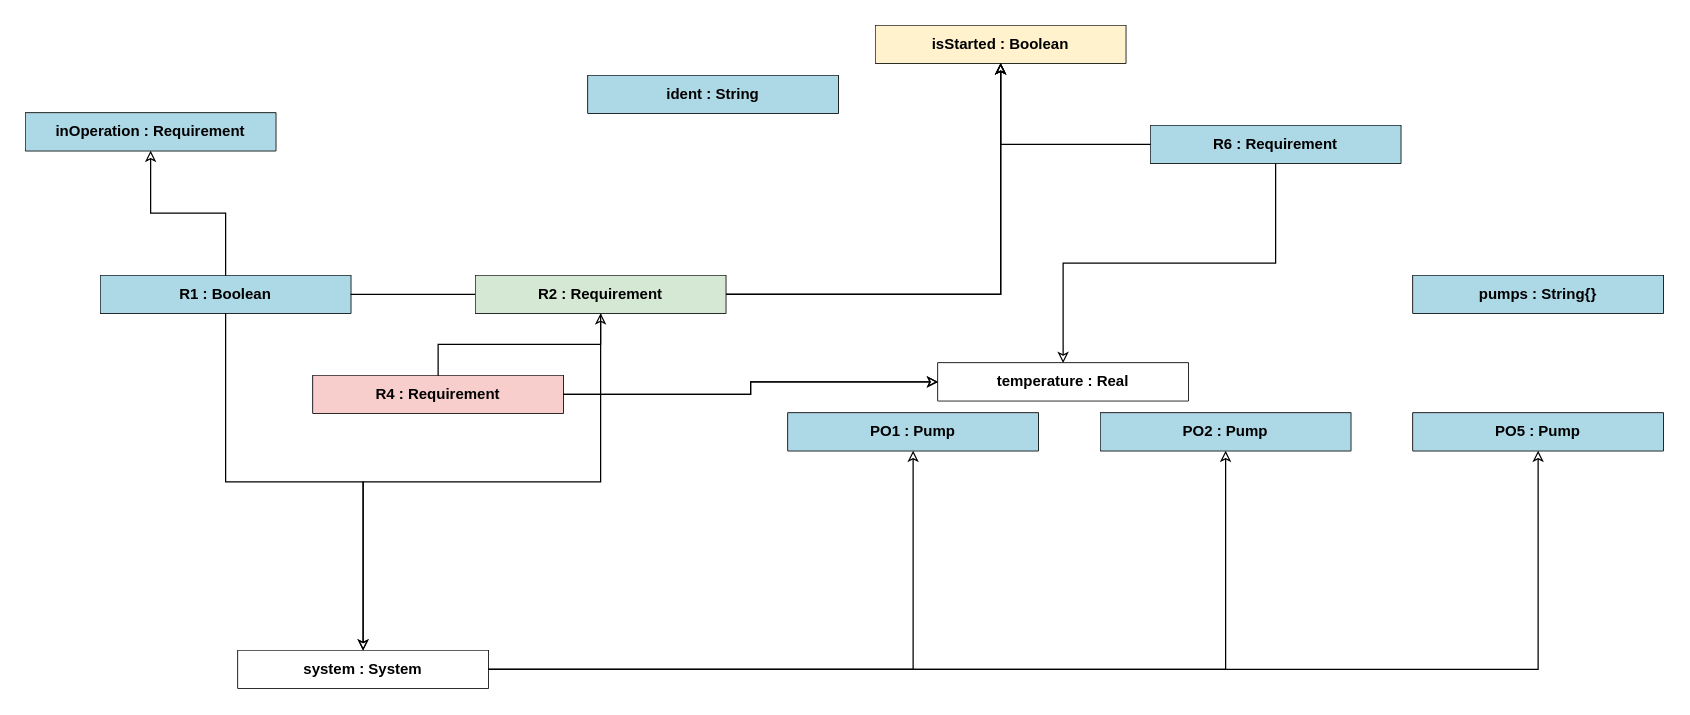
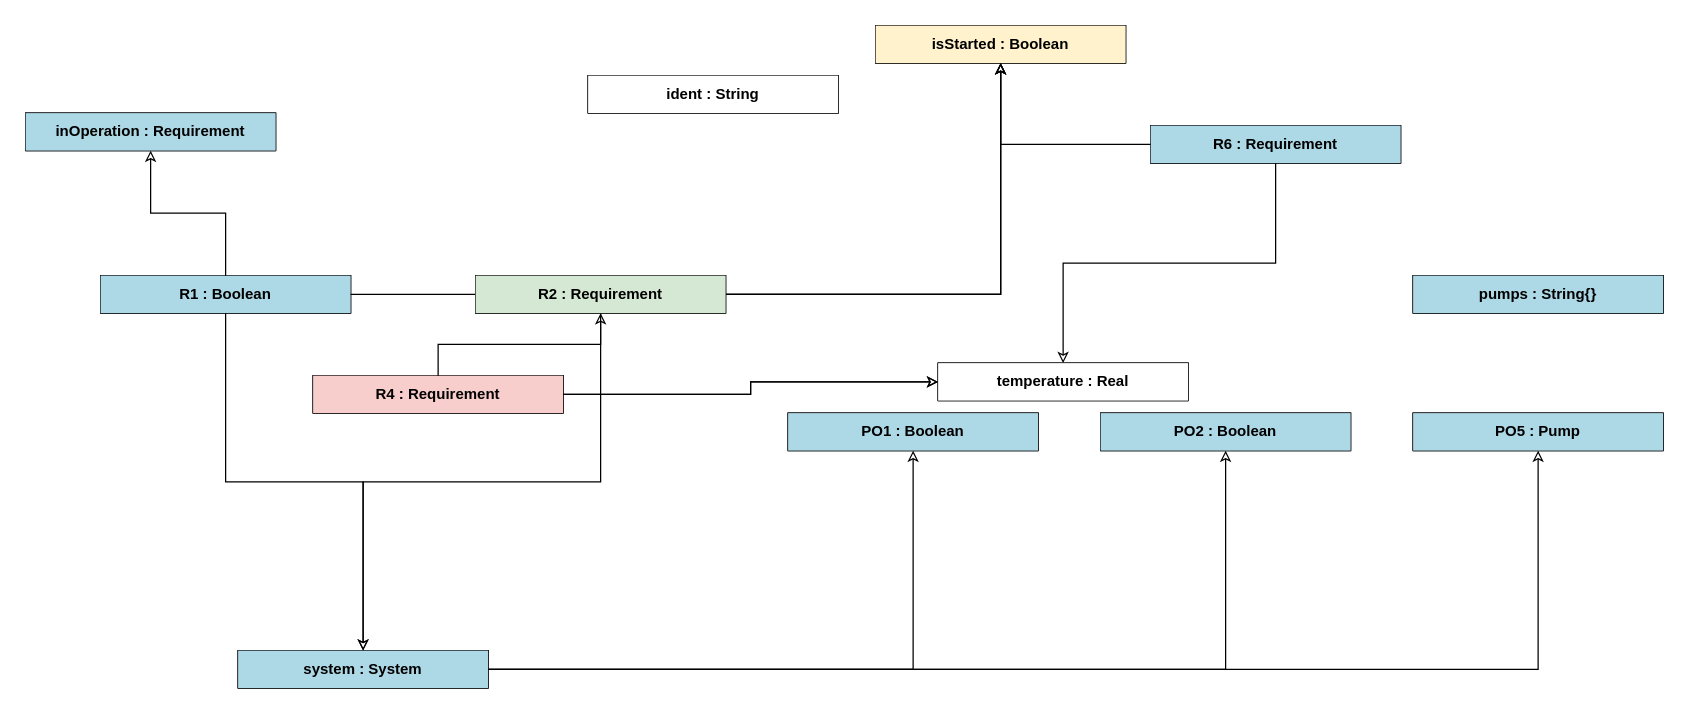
- <mxCell id="4" value="&lt;b&gt;ident : String&lt;/b&gt;" style="html=1;verticalAlign=middle;whiteSpace=wrap;overflow=visible;align=center;fillColor=#ADD8E6;strokeColor=none" parent="3" vertex="1"><mxGeometry width="200" height="30" as="geometry" /></mxCell>
+ <mxCell id="4" value="&lt;b&gt;ident : String&lt;/b&gt;" style="html=1;verticalAlign=middle;whiteSpace=wrap;overflow=visible;align=center;fillColor=#ffffff;strokeColor=none;" parent="3" vertex="1"><mxGeometry width="200" height="30" as="geometry" /></mxCell>
- <mxCell id="30" value="&lt;b&gt;PO1 : Pump&lt;/b&gt;" style="html=1;verticalAlign=middle;whiteSpace=wrap;overflow=visible;align=center;fillColor=#ADD8E6;strokeColor=none" parent="29" vertex="1"><mxGeometry width="200" height="30" as="geometry" /></mxCell>
+ <mxCell id="30" value="&lt;b&gt;PO1 : Boolean&lt;/b&gt;" style="html=1;verticalAlign=middle;whiteSpace=wrap;overflow=visible;align=center;fillColor=#ADD8E6;strokeColor=none" parent="29" vertex="1"><mxGeometry width="200" height="30" as="geometry" /></mxCell>
- <mxCell id="33" value="&lt;b&gt;PO2 : Pump&lt;/b&gt;" style="html=1;verticalAlign=middle;whiteSpace=wrap;overflow=visible;align=center;fillColor=#ADD8E6;strokeColor=none" parent="32" vertex="1"><mxGeometry width="200" height="30" as="geometry" /></mxCell>
+ <mxCell id="33" value="&lt;b&gt;PO2 : Boolean&lt;/b&gt;" style="html=1;verticalAlign=middle;whiteSpace=wrap;overflow=visible;align=center;fillColor=#ADD8E6;strokeColor=none" parent="32" vertex="1"><mxGeometry width="200" height="30" as="geometry" /></mxCell>
- <mxCell id="39" value="&lt;b&gt;system : System&lt;/b&gt;" style="html=1;verticalAlign=middle;whiteSpace=wrap;overflow=visible;align=center;fillColor=#ffffff;strokeColor=none;" parent="38" vertex="1"><mxGeometry width="200" height="30" as="geometry" /></mxCell>
+ <mxCell id="39" value="&lt;b&gt;system : System&lt;/b&gt;" style="html=1;verticalAlign=middle;whiteSpace=wrap;overflow=visible;align=center;fillColor=#ADD8E6;strokeColor=none" parent="38" vertex="1"><mxGeometry width="200" height="30" as="geometry" /></mxCell>
